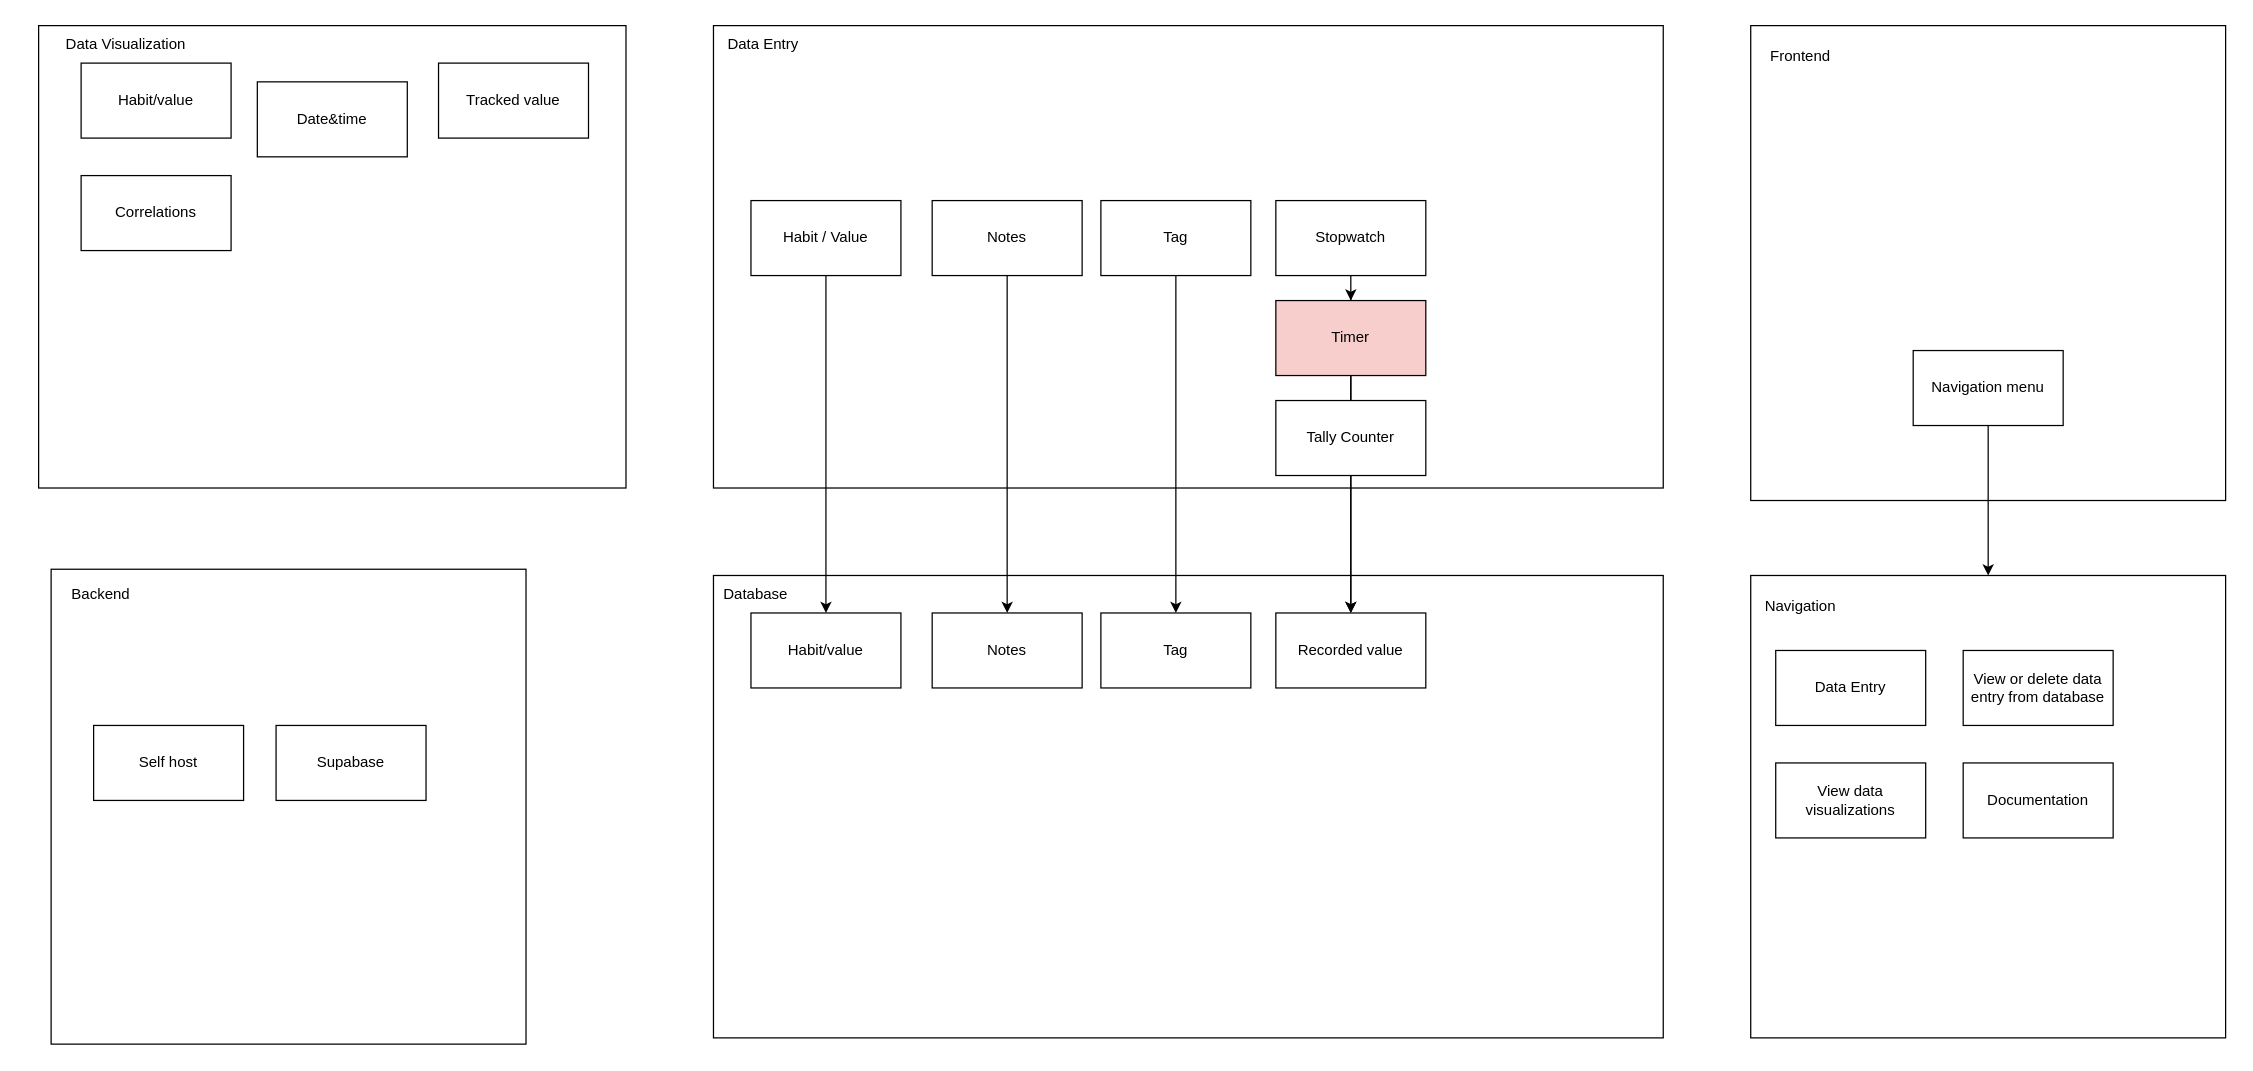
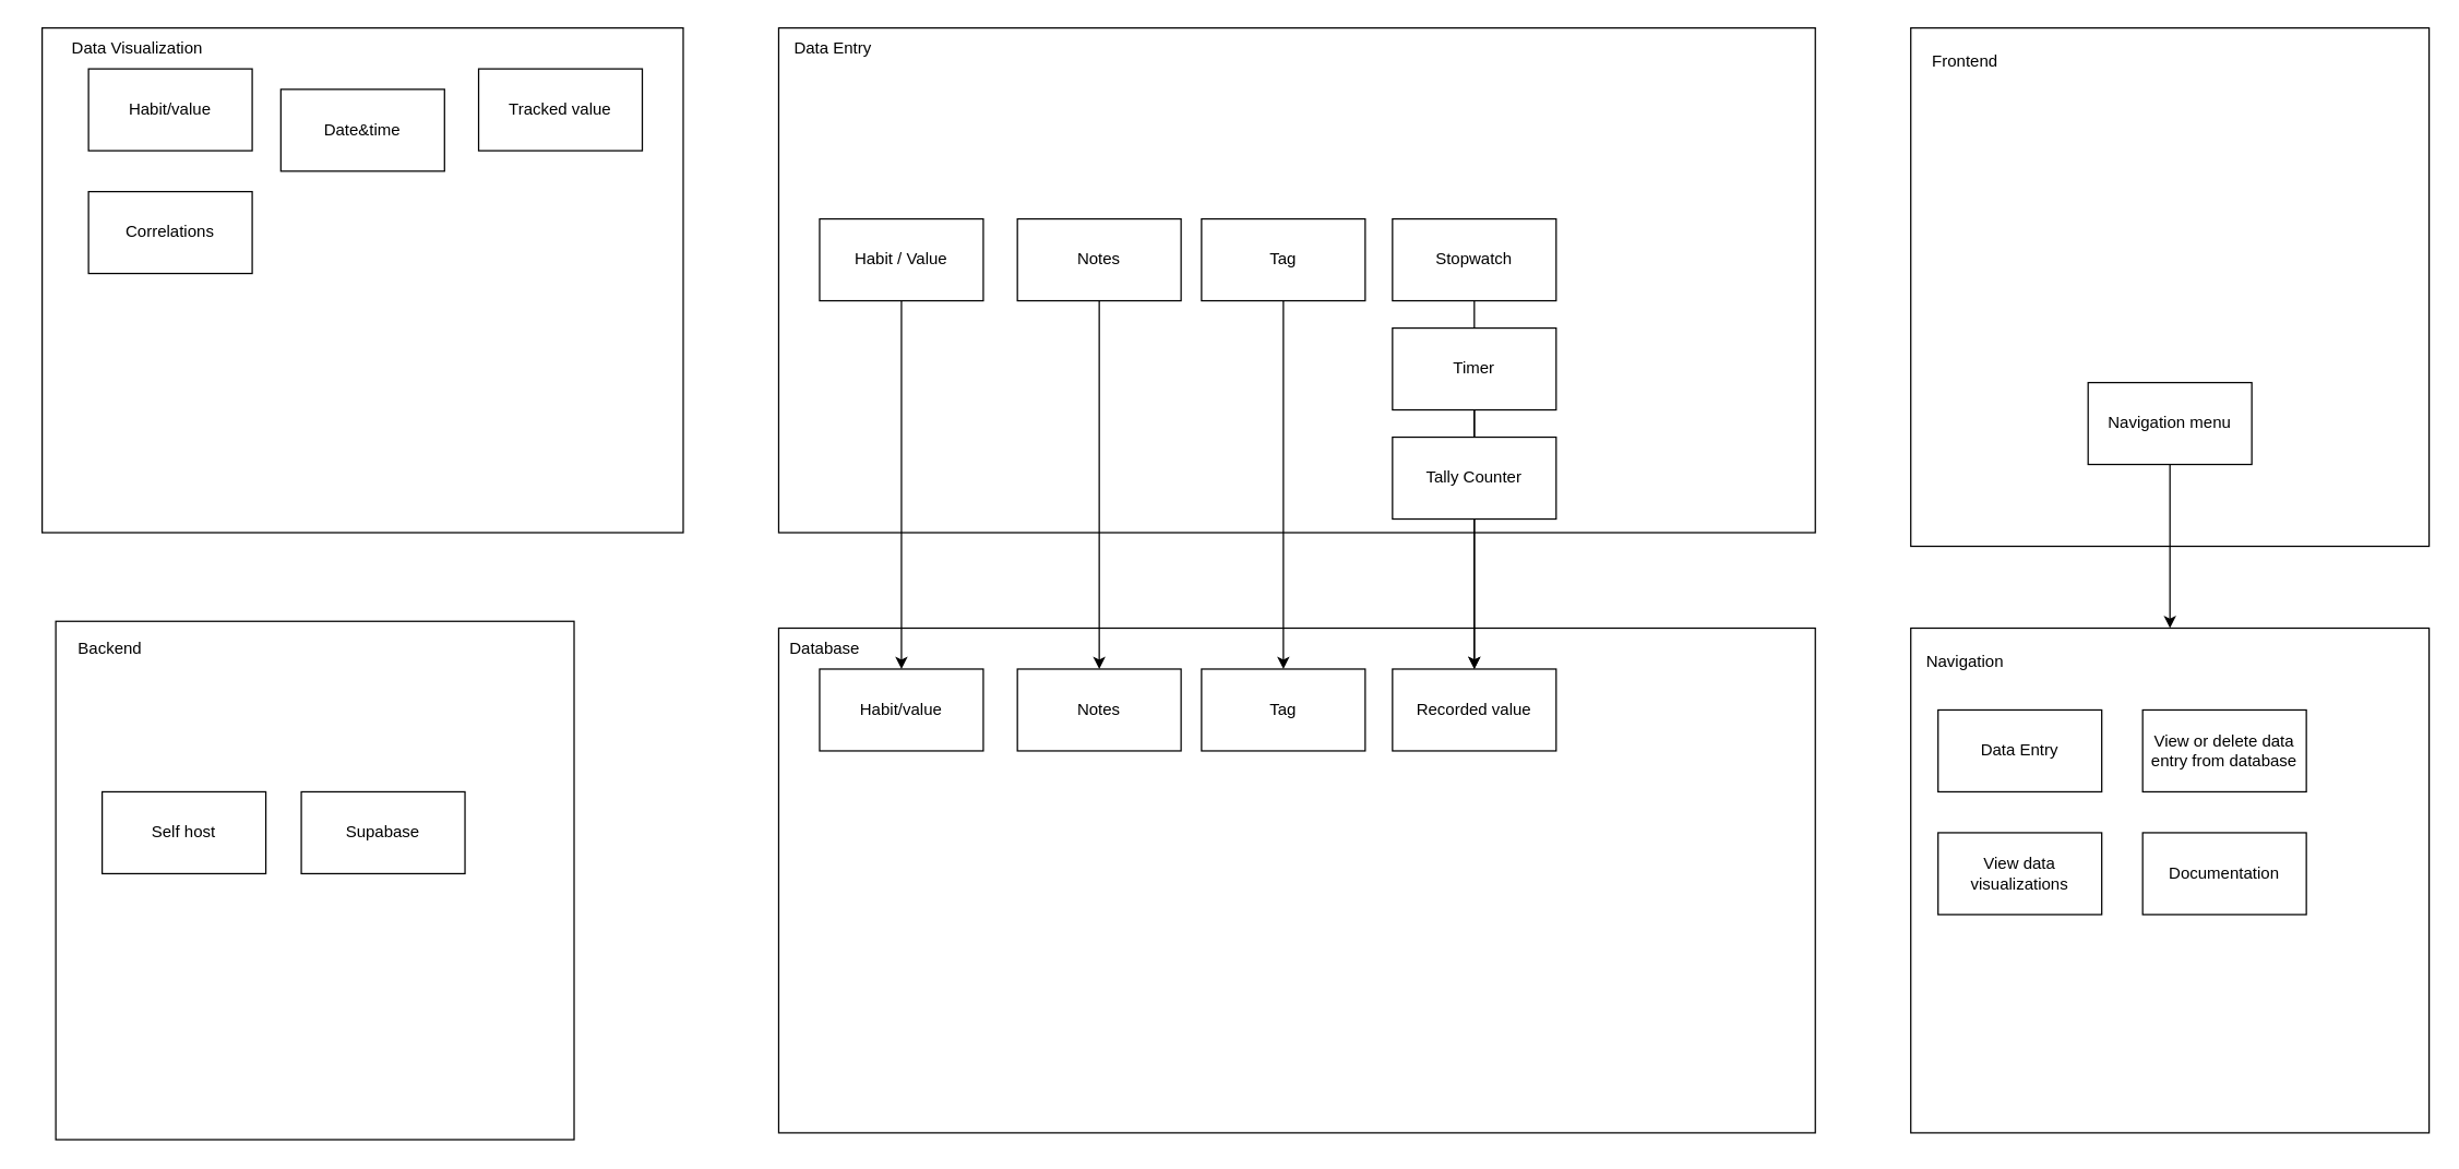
- <mxCell id="21" value="" style="edgeStyle=orthogonalEdgeStyle;rounded=0;orthogonalLoop=1;jettySize=auto;html=1;endArrow=classic;" edge="1" parent="1" source="6" target="20"><mxGeometry relative="1" as="geometry"><mxPoint x="950" y="160" as="sourcePoint" /><mxPoint x="950" y="490" as="targetPoint" /></mxGeometry></mxCell>
+ <mxCell id="21" value="" style="edgeStyle=orthogonalEdgeStyle;rounded=0;orthogonalLoop=1;jettySize=auto;html=1;endArrow=none;" edge="1" parent="1" source="6" target="20"><mxGeometry relative="1" as="geometry"><mxPoint x="950" y="160" as="sourcePoint" /><mxPoint x="950" y="490" as="targetPoint" /></mxGeometry></mxCell>
- <mxCell id="20" value="Timer" style="rounded=0;whiteSpace=wrap;html=1;fillColor=#f8cecc;" vertex="1" parent="1"><mxGeometry x="1020" y="240" width="120" height="60" as="geometry" /></mxCell>
+ <mxCell id="20" value="Timer" style="rounded=0;whiteSpace=wrap;html=1;" vertex="1" parent="1"><mxGeometry x="1020" y="240" width="120" height="60" as="geometry" /></mxCell>
